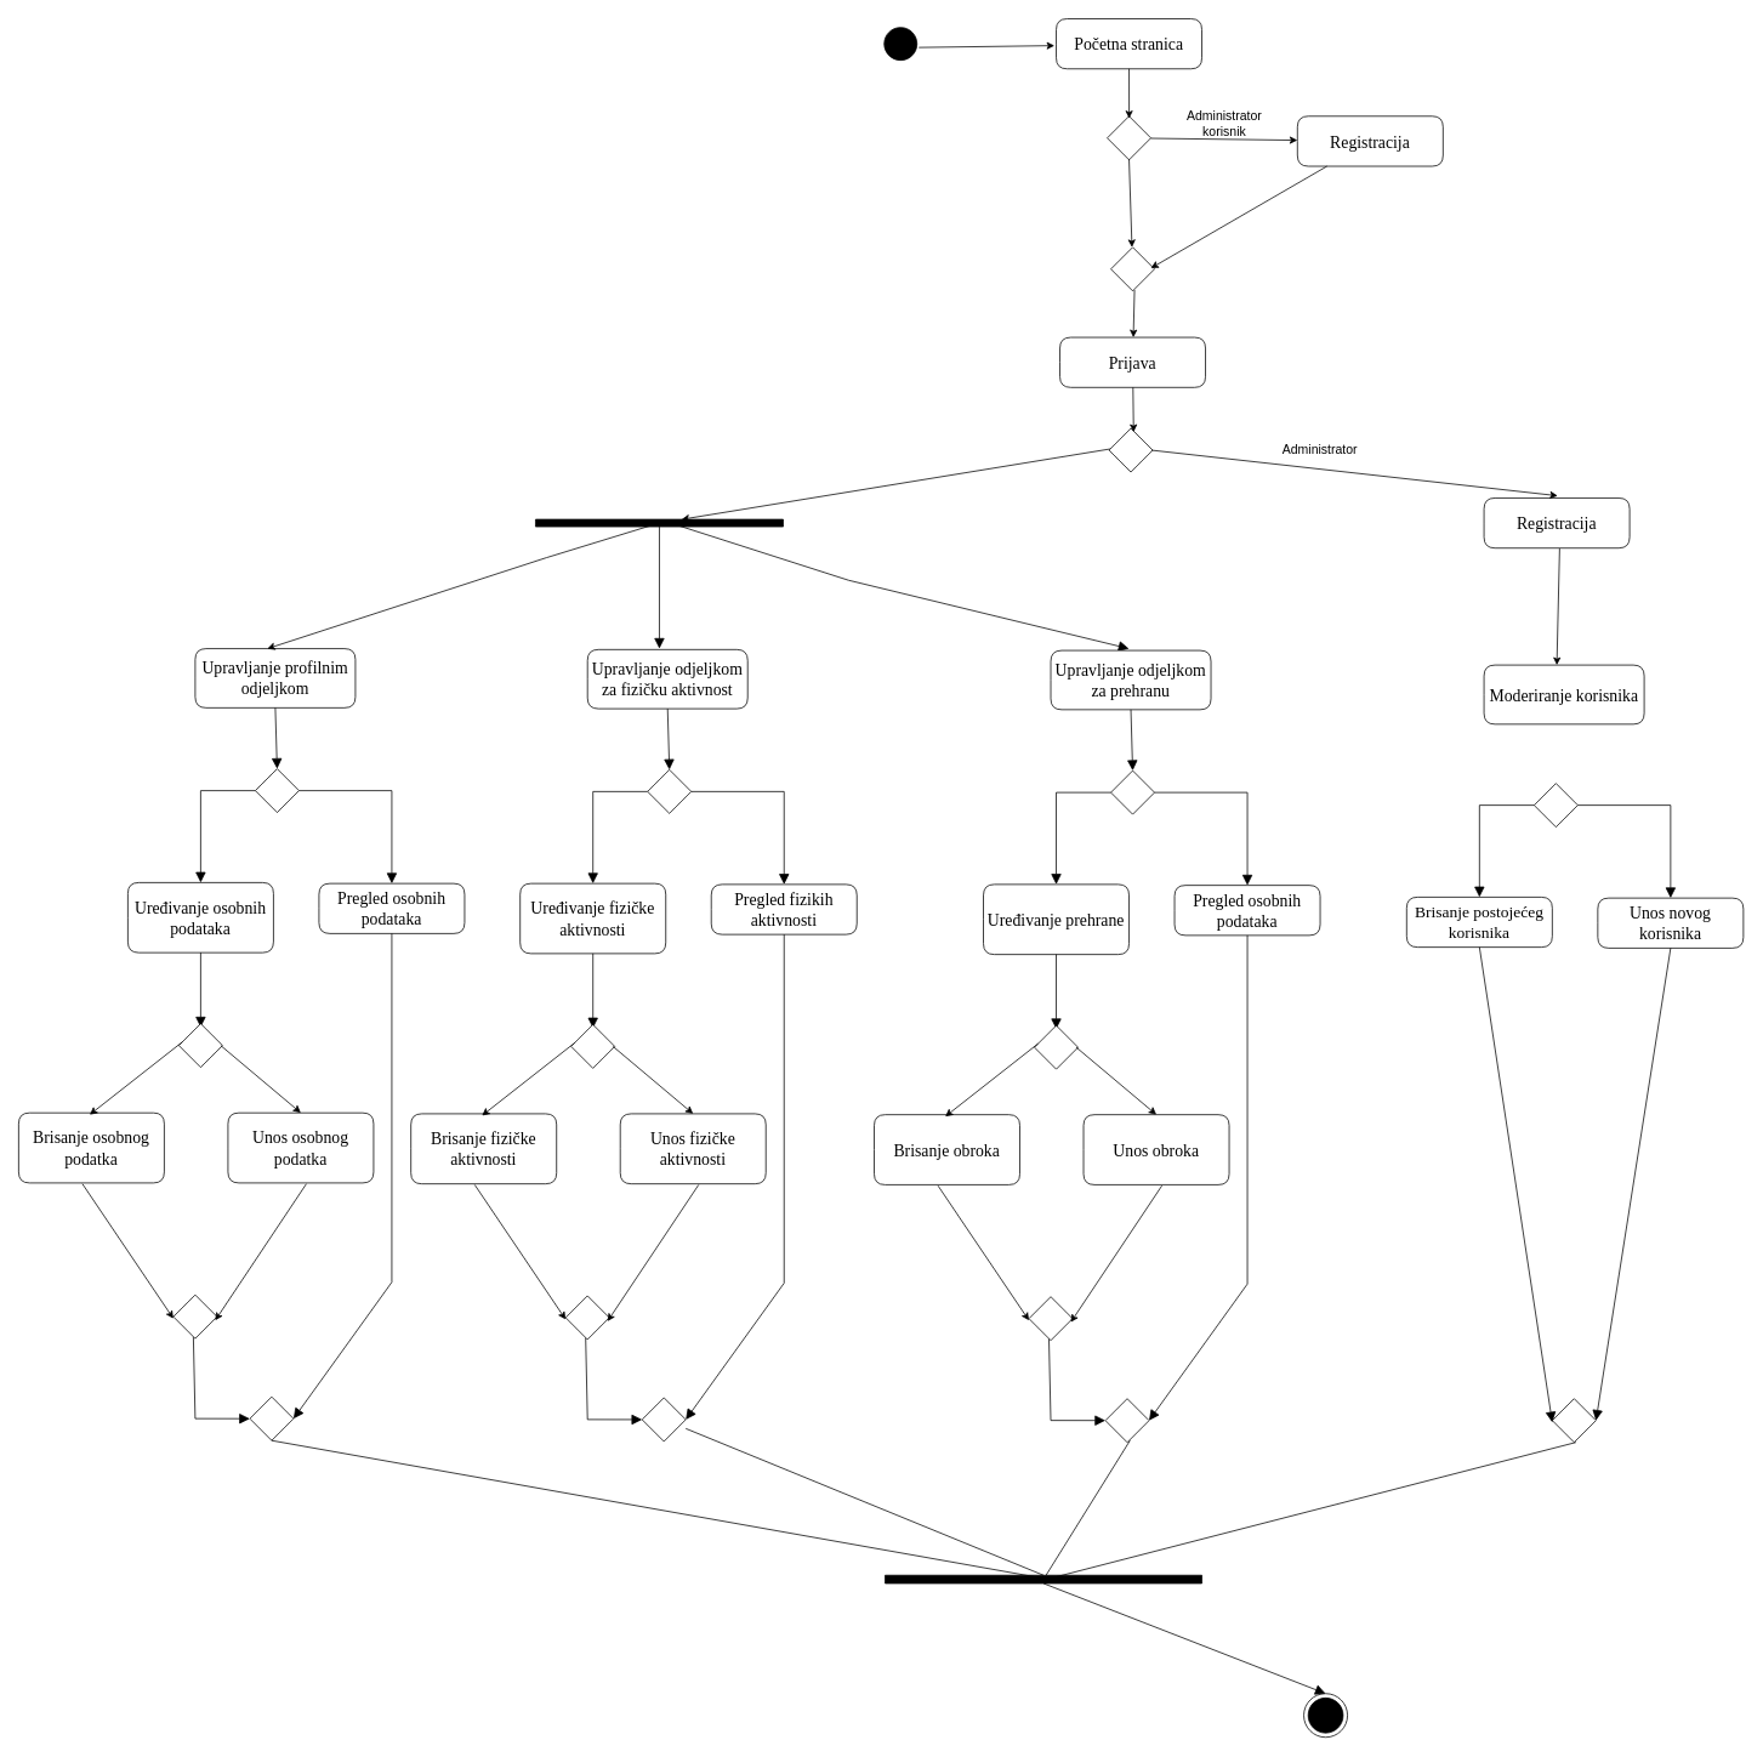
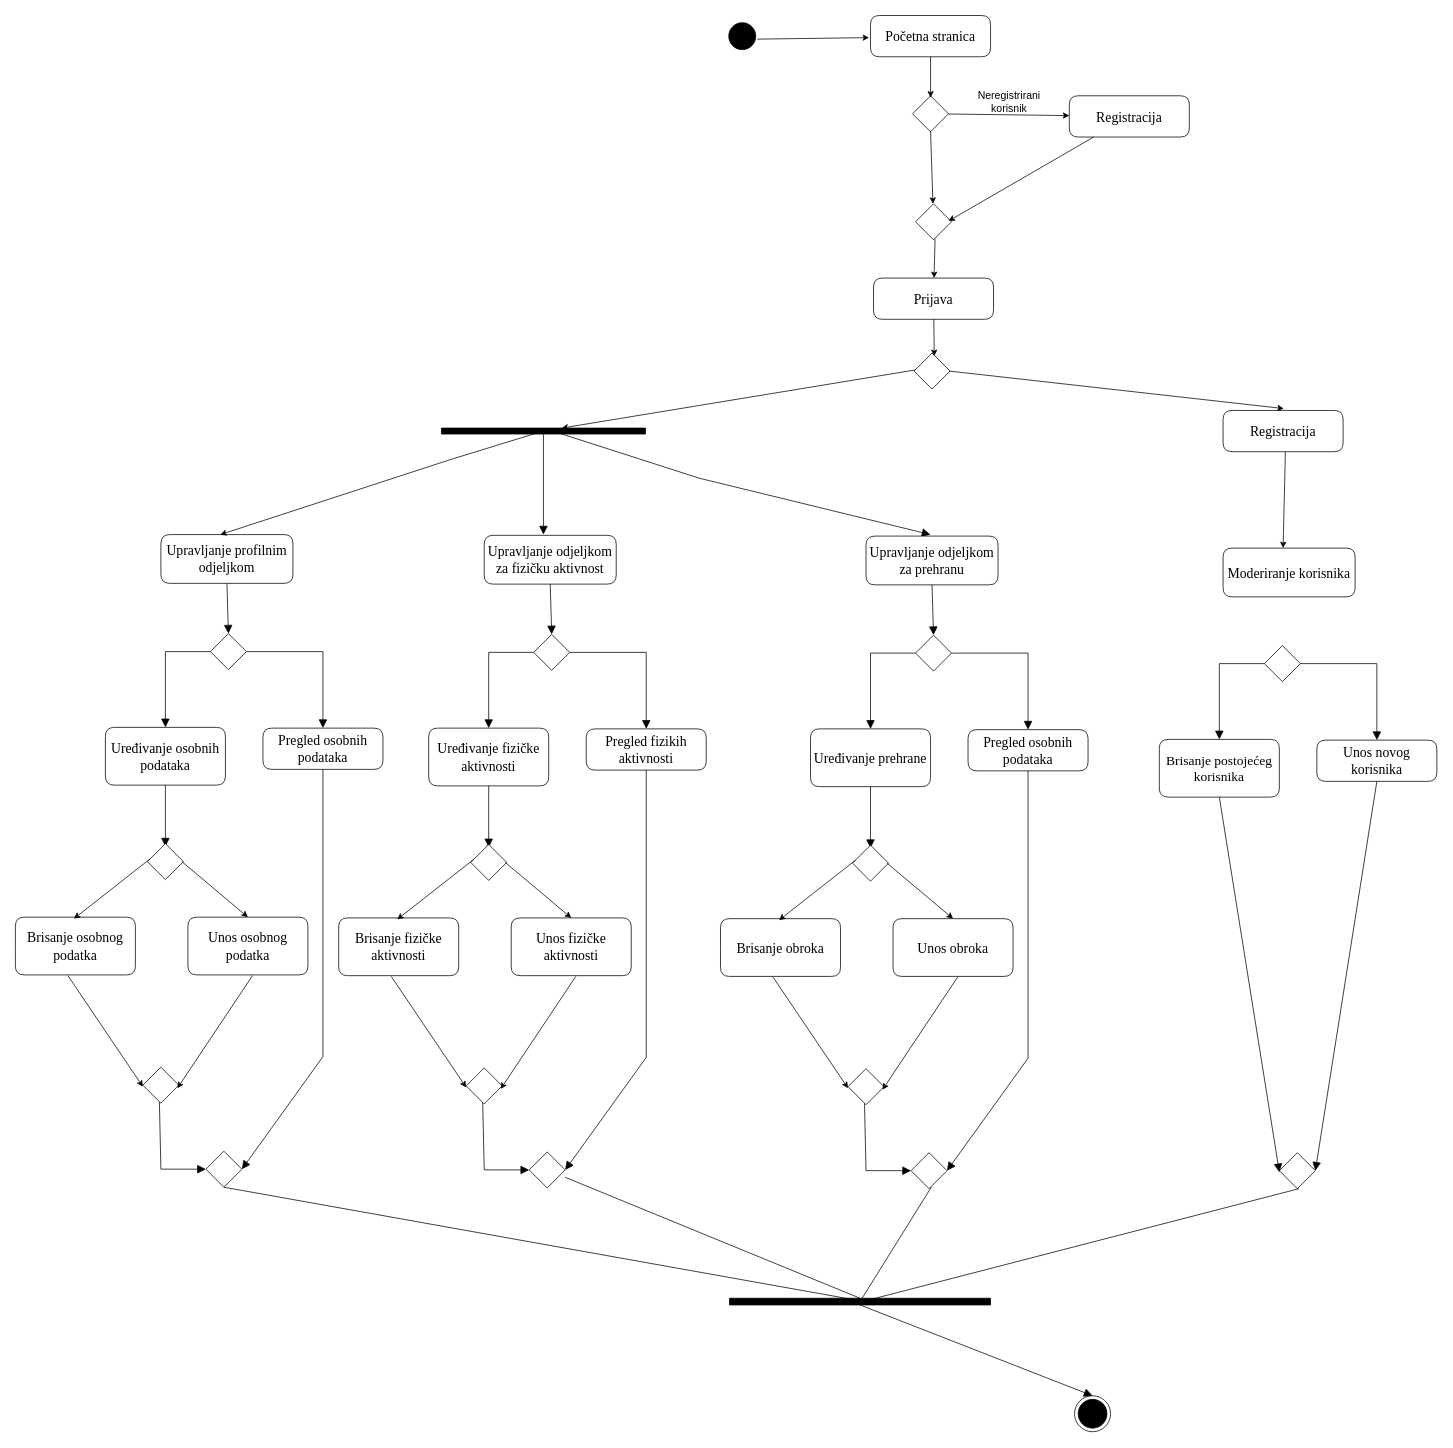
- <mxCell id="28" value="&lt;font style=&quot;font-size: 14px&quot;&gt;Administrator&lt;br&gt;korisnik&lt;/font&gt;" style="text;html=1;strokeColor=none;fillColor=none;align=center;verticalAlign=middle;whiteSpace=wrap;rounded=0;" vertex="1" parent="1"><mxGeometry x="1315" y="120" width="60" height="30" as="geometry" /></mxCell>
+ <mxCell id="28" value="&lt;font style=&quot;font-size: 14px&quot;&gt;Neregistrirani&lt;br&gt;korisnik&lt;/font&gt;" style="text;html=1;strokeColor=none;fillColor=none;align=center;verticalAlign=middle;whiteSpace=wrap;rounded=0;" vertex="1" parent="1"><mxGeometry x="1315" y="120" width="60" height="30" as="geometry" /></mxCell>
- <mxCell id="88" value="Administrator" style="text;html=1;strokeColor=none;fillColor=none;align=center;verticalAlign=middle;whiteSpace=wrap;rounded=0;fontSize=14;" vertex="1" parent="1"><mxGeometry x="1420" y="479" width="60" height="30" as="geometry" /></mxCell>
- <mxCell id="91" value="&lt;div&gt;&lt;font face=&quot;times new roman&quot; size=&quot;4&quot;&gt;Brisanje postojećeg korisnika&lt;/font&gt;&lt;/div&gt;" style="verticalAlign=middle;align=center;vsdxID=35;fillColor=#FFFFFF;gradientColor=none;shape=stencil(nZE9DsIwDIVP4xWliRiYS7kAJ4iIIRYhqdxQfk5PWhepdGBoJvu9z7b0AqbuvG0RtOoypys+yGUPZg9aU/TIlEsFpgFTnxPjhdM9OulbW0itRgWdzFQDrZXl05HeOGnVZvfztgLJllvqh+tPYZVYr2lSSX8QNFCcoV9zFfwHXQkuzpdizEeSoxAk3rm/zLNI8hem+QA=);labelBackgroundColor=none;rounded=1;html=1;whiteSpace=wrap;" vertex="1" parent="1"><mxGeometry x="1545" y="985" width="160" height="55" as="geometry" /></mxCell>
+ <mxCell id="91" value="&lt;div&gt;&lt;font face=&quot;times new roman&quot; size=&quot;4&quot;&gt;Brisanje postojećeg korisnika&lt;/font&gt;&lt;/div&gt;" style="verticalAlign=middle;align=center;vsdxID=35;fillColor=#FFFFFF;gradientColor=none;shape=stencil(nZE9DsIwDIVP4xWliRiYS7kAJ4iIIRYhqdxQfk5PWhepdGBoJvu9z7b0AqbuvG0RtOoypys+yGUPZg9aU/TIlEsFpgFTnxPjhdM9OulbW0itRgWdzFQDrZXl05HeOGnVZvfztgLJllvqh+tPYZVYr2lSSX8QNFCcoV9zFfwHXQkuzpdizEeSoxAk3rm/zLNI8hem+QA=);labelBackgroundColor=none;rounded=1;html=1;whiteSpace=wrap;" vertex="1" parent="1"><mxGeometry x="1545" y="985" width="160" height="77" as="geometry" /></mxCell>
